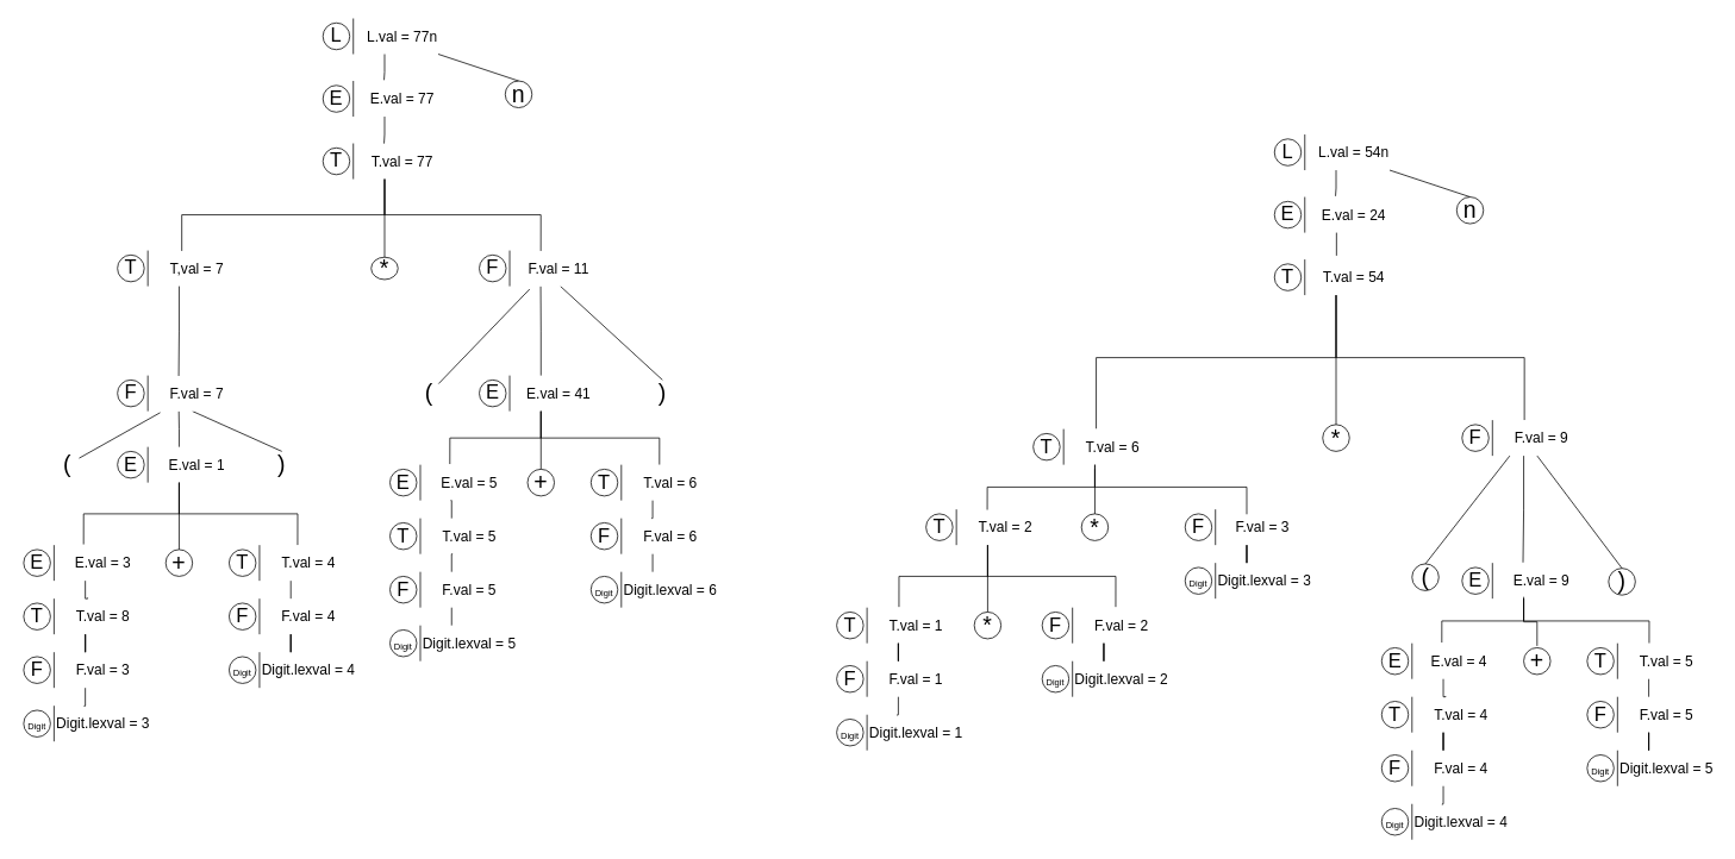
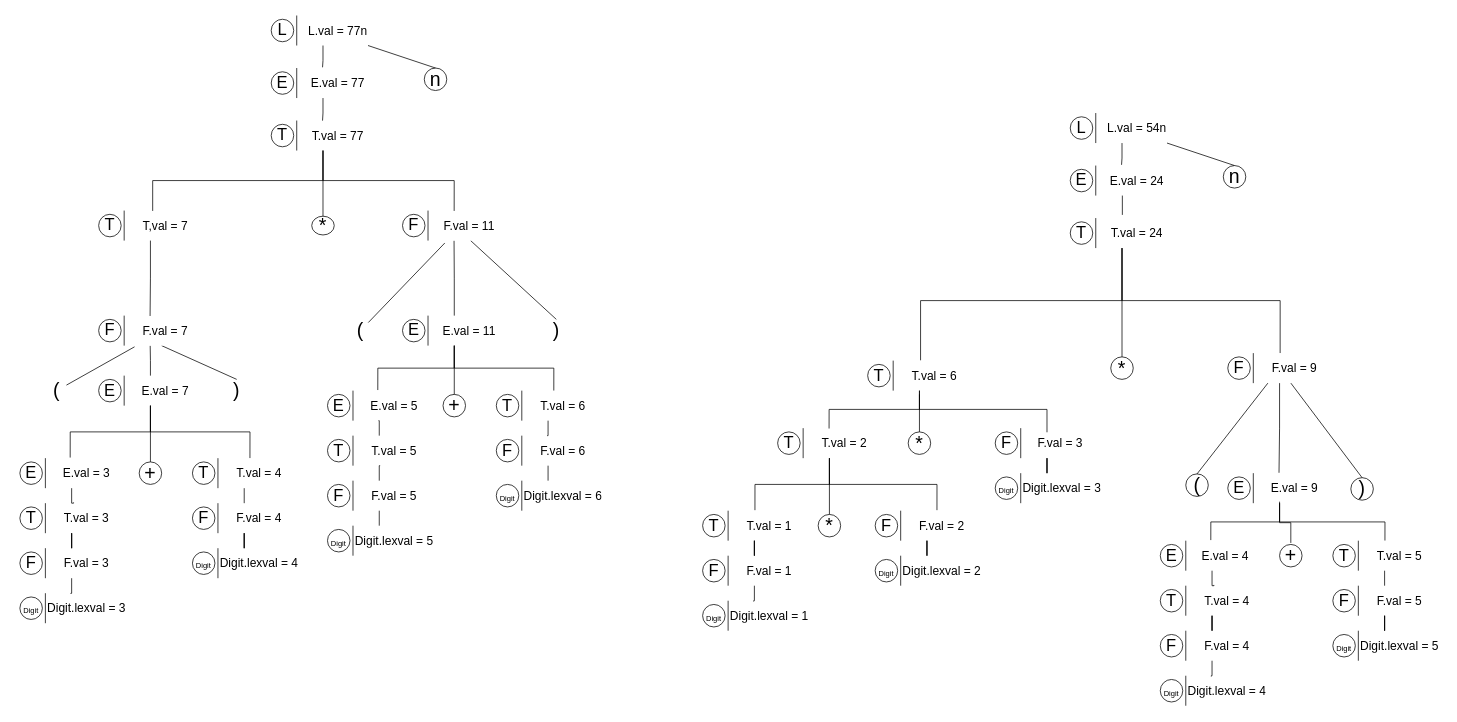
- <mxCell id="228" value="T.val = 54" style="shape=partialRectangle;html=1;whiteSpace=wrap;connectable=0;strokeColor=inherit;overflow=hidden;fillColor=none;top=0;left=0;bottom=0;right=0;pointerEvents=1;fontSize=16;align=center;verticalAlign=middle;fontFamily=Helvetica;fontColor=default;" vertex="1" parent="226"><mxGeometry x="40" width="110" height="40" as="geometry"><mxRectangle width="110" height="40" as="alternateBounds" /></mxGeometry></mxCell>
+ <mxCell id="228" value="T.val = 24" style="shape=partialRectangle;html=1;whiteSpace=wrap;connectable=0;strokeColor=inherit;overflow=hidden;fillColor=none;top=0;left=0;bottom=0;right=0;pointerEvents=1;fontSize=16;align=center;verticalAlign=middle;fontFamily=Helvetica;fontColor=default;" vertex="1" parent="226"><mxGeometry x="40" width="110" height="40" as="geometry"><mxRectangle width="110" height="40" as="alternateBounds" /></mxGeometry></mxCell>
- <mxCell id="114" value="E.val = 41" style="shape=partialRectangle;html=1;whiteSpace=wrap;connectable=0;strokeColor=inherit;overflow=hidden;fillColor=none;top=0;left=0;bottom=0;right=0;pointerEvents=1;fontSize=16;align=center;verticalAlign=middle;fontFamily=Helvetica;fontColor=default;" vertex="1" parent="112"><mxGeometry x="40" width="110" height="40" as="geometry"><mxRectangle width="110" height="40" as="alternateBounds" /></mxGeometry></mxCell>
+ <mxCell id="114" value="E.val = 11" style="shape=partialRectangle;html=1;whiteSpace=wrap;connectable=0;strokeColor=inherit;overflow=hidden;fillColor=none;top=0;left=0;bottom=0;right=0;pointerEvents=1;fontSize=16;align=center;verticalAlign=middle;fontFamily=Helvetica;fontColor=default;" vertex="1" parent="112"><mxGeometry x="40" width="110" height="40" as="geometry"><mxRectangle width="110" height="40" as="alternateBounds" /></mxGeometry></mxCell>
- <mxCell id="47" value="E.val = 1" style="shape=partialRectangle;html=1;whiteSpace=wrap;connectable=0;strokeColor=inherit;overflow=hidden;fillColor=none;top=0;left=0;bottom=0;right=0;pointerEvents=1;fontSize=16;align=center;verticalAlign=middle;fontFamily=Helvetica;fontColor=default;" vertex="1" parent="45"><mxGeometry x="40" width="110" height="40" as="geometry"><mxRectangle width="110" height="40" as="alternateBounds" /></mxGeometry></mxCell>
+ <mxCell id="47" value="E.val = 7" style="shape=partialRectangle;html=1;whiteSpace=wrap;connectable=0;strokeColor=inherit;overflow=hidden;fillColor=none;top=0;left=0;bottom=0;right=0;pointerEvents=1;fontSize=16;align=center;verticalAlign=middle;fontFamily=Helvetica;fontColor=default;" vertex="1" parent="45"><mxGeometry x="40" width="110" height="40" as="geometry"><mxRectangle width="110" height="40" as="alternateBounds" /></mxGeometry></mxCell>
- <mxCell id="18" value="T.val = 8" style="shape=partialRectangle;html=1;whiteSpace=wrap;connectable=0;strokeColor=inherit;overflow=hidden;fillColor=none;top=0;left=0;bottom=0;right=0;pointerEvents=1;fontSize=16;align=center;verticalAlign=middle;fontFamily=Helvetica;fontColor=default;" vertex="1" parent="16"><mxGeometry x="40" width="110" height="40" as="geometry"><mxRectangle width="110" height="40" as="alternateBounds" /></mxGeometry></mxCell>
+ <mxCell id="18" value="T.val = 3" style="shape=partialRectangle;html=1;whiteSpace=wrap;connectable=0;strokeColor=inherit;overflow=hidden;fillColor=none;top=0;left=0;bottom=0;right=0;pointerEvents=1;fontSize=16;align=center;verticalAlign=middle;fontFamily=Helvetica;fontColor=default;" vertex="1" parent="16"><mxGeometry x="40" width="110" height="40" as="geometry"><mxRectangle width="110" height="40" as="alternateBounds" /></mxGeometry></mxCell>
